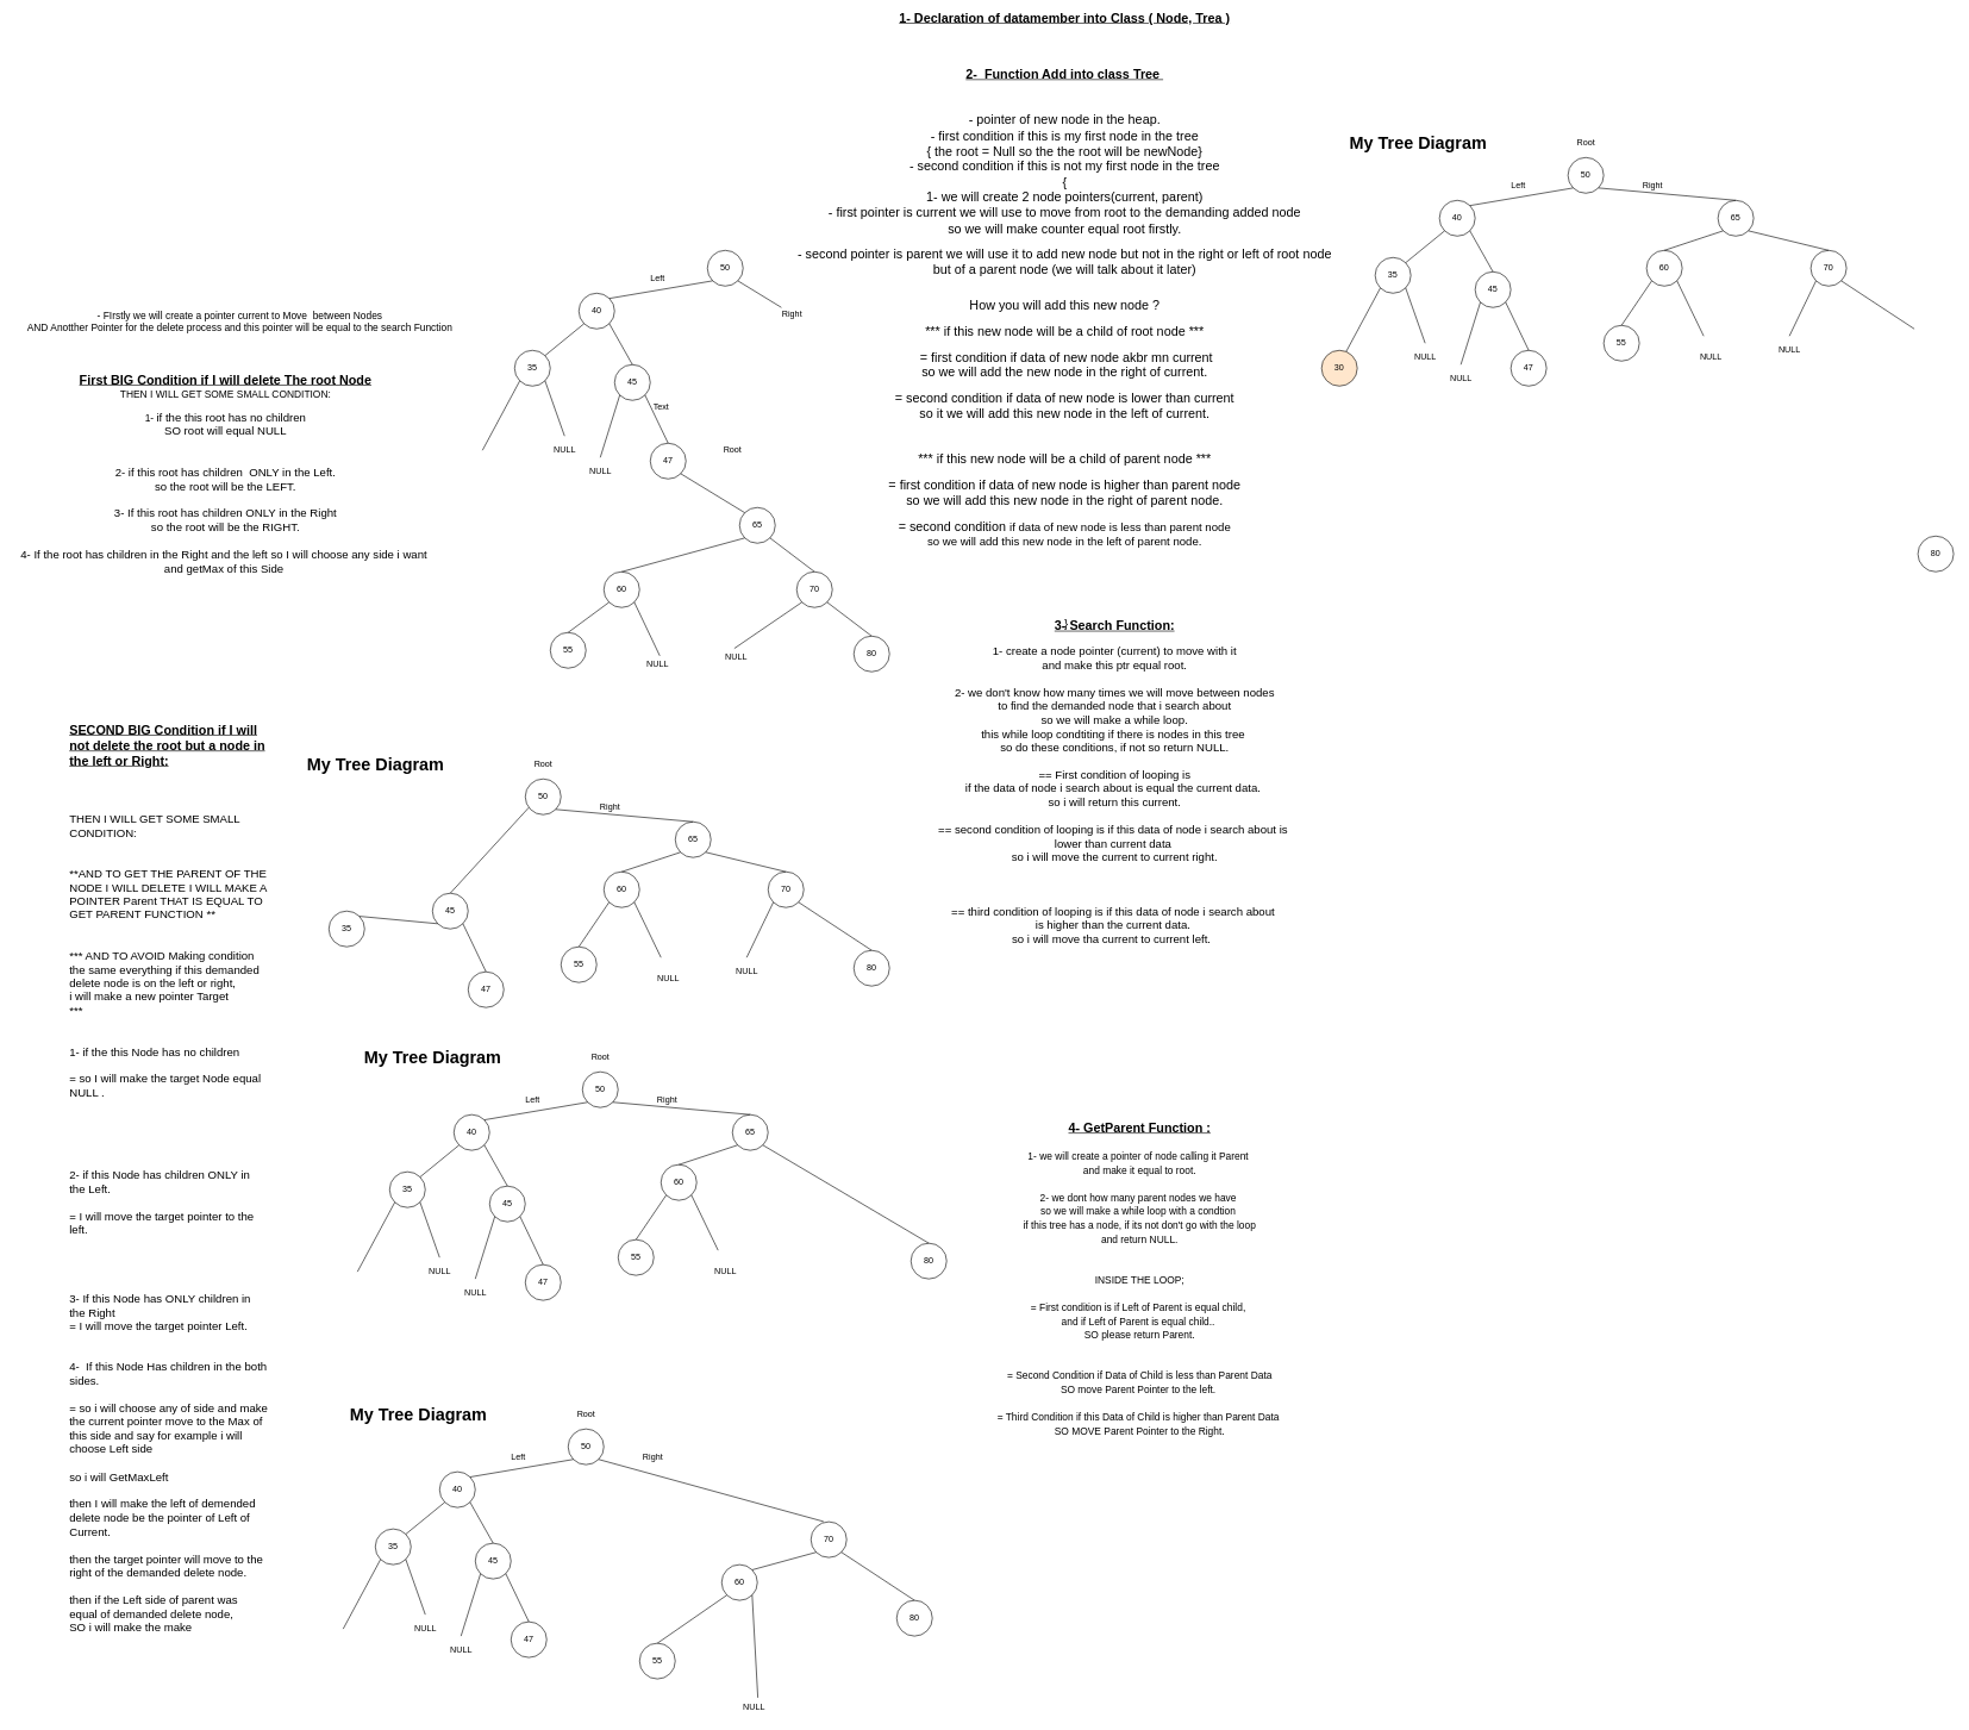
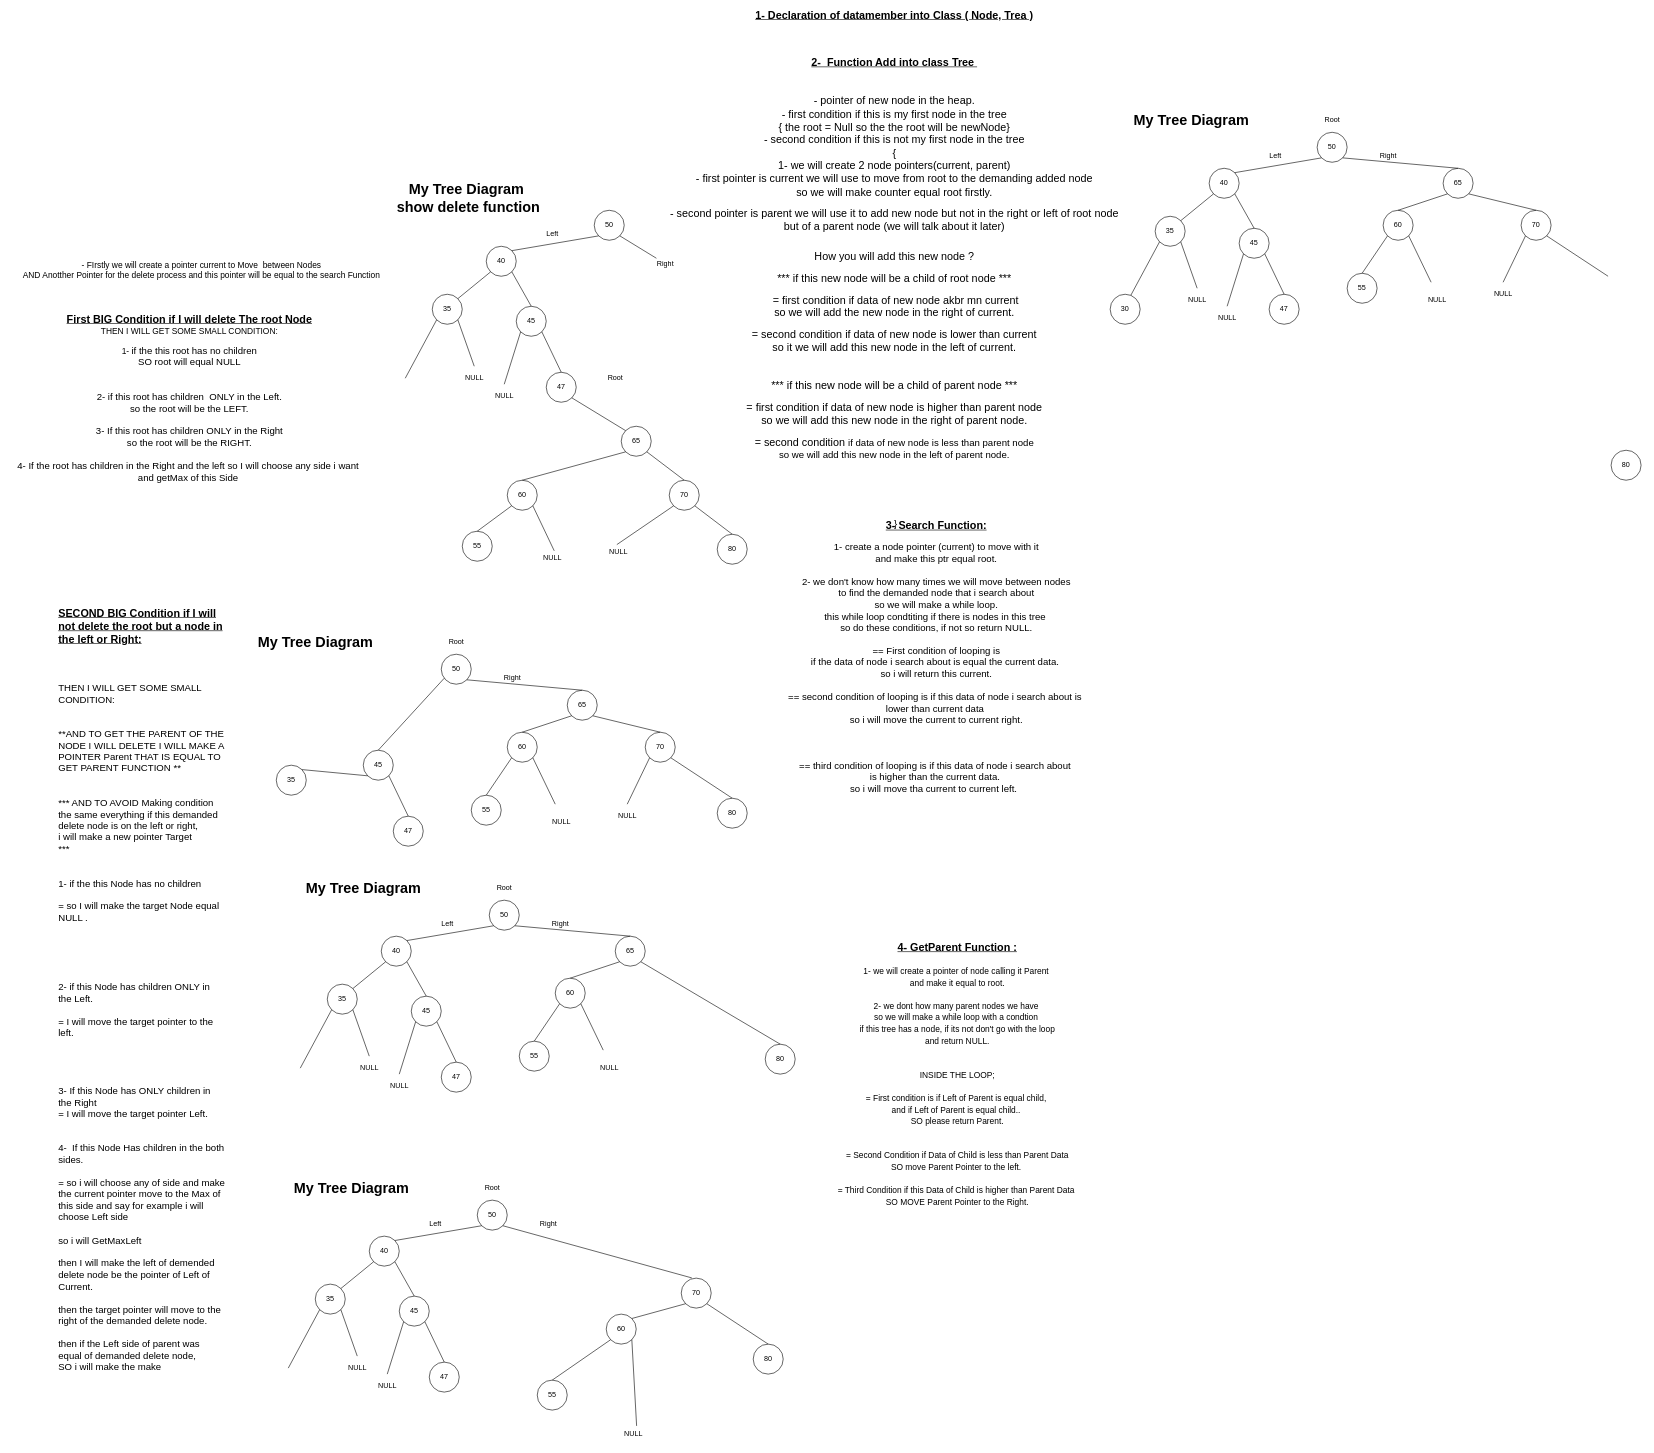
+ <mxCell id="55" value="&lt;b&gt;&lt;font style=&quot;font-size: 24px&quot;&gt;My Tree Diagram&amp;nbsp;&lt;br&gt;show delete function&lt;br&gt;&lt;/font&gt;&lt;/b&gt;" style="text;html=1;align=center;verticalAlign=middle;resizable=0;points=[];autosize=1;strokeColor=none;" vertex="1" parent="1"><mxGeometry x="655" y="240" width="250" height="40" as="geometry" /></mxCell>
- <mxCell id="22" value="30" style="ellipse;whiteSpace=wrap;html=1;aspect=fixed;fillColor=#ffe6cc;" vertex="1" parent="1"><mxGeometry x="1850" y="420" width="50" height="50" as="geometry" /></mxCell>
+ <mxCell id="22" value="30" style="ellipse;whiteSpace=wrap;html=1;aspect=fixed;" vertex="1" parent="1"><mxGeometry x="1850" y="420" width="50" height="50" as="geometry" /></mxCell>
- <mxCell id="57" value="Text" style="text;html=1;align=center;verticalAlign=middle;resizable=0;points=[];autosize=1;strokeColor=none;" vertex="1" parent="1"><mxGeometry x="905" y="490" width="40" height="20" as="geometry" /></mxCell>
